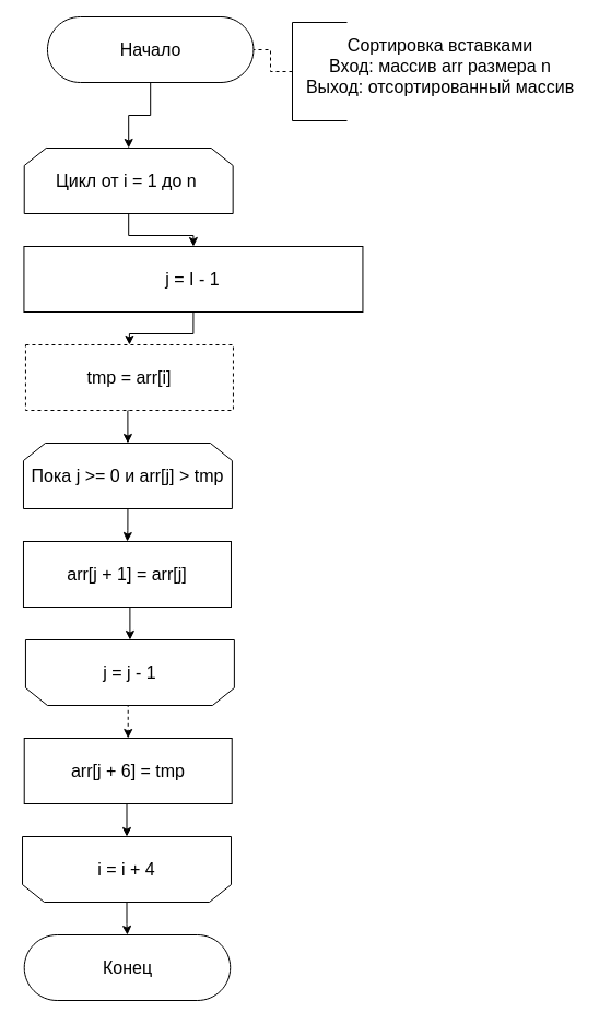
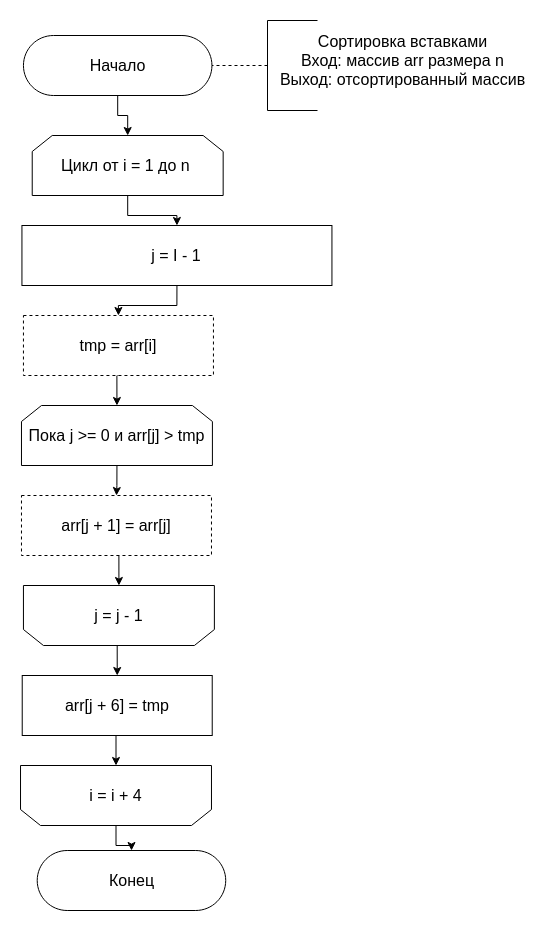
- <mxCell id="3" value="&lt;font style=&quot;font-size: 16px&quot;&gt;Начало&lt;/font&gt;" style="html=1;dashed=0;whitespace=wrap;shape=mxgraph.dfd.start" vertex="1" parent="1"><mxGeometry x="42.94" y="15" width="188.5" height="60" as="geometry" /></mxCell>
+ <mxCell id="3" value="&lt;font style=&quot;font-size: 16px&quot;&gt;Начало&lt;/font&gt;" style="html=1;dashed=0;whitespace=wrap;shape=mxgraph.dfd.start" vertex="1" parent="1"><mxGeometry x="22.94" y="35" width="188.5" height="60" as="geometry" /></mxCell>
- <mxCell id="5" value="&lt;font style=&quot;font-size: 16px&quot;&gt;Цикл от i = 1 до n&amp;nbsp;&lt;/font&gt;" style="shape=loopLimit;whiteSpace=wrap;html=1;strokeWidth=1;" vertex="1" parent="1"><mxGeometry x="21.72" y="135" width="190.94" height="60" as="geometry" /></mxCell>
+ <mxCell id="5" value="&lt;font style=&quot;font-size: 16px&quot;&gt;Цикл от i = 1 до n&amp;nbsp;&lt;/font&gt;" style="shape=loopLimit;whiteSpace=wrap;html=1;strokeWidth=1;" vertex="1" parent="1"><mxGeometry x="31.72" y="135" width="190.94" height="60" as="geometry" /></mxCell>
- <mxCell id="16" value="&lt;font style=&quot;font-size: 16px&quot;&gt;arr[j + 1] = arr[j]&lt;br&gt;&lt;/font&gt;" style="rounded=0;whiteSpace=wrap;html=1;shadow=0;glass=0;sketch=0;strokeWidth=1;gradientColor=none;" vertex="1" parent="1"><mxGeometry x="20.97" y="495" width="190" height="60" as="geometry" /></mxCell>
+ <mxCell id="16" value="&lt;font style=&quot;font-size: 16px&quot;&gt;arr[j + 1] = arr[j]&lt;br&gt;&lt;/font&gt;" style="rounded=0;whiteSpace=wrap;html=1;shadow=0;glass=0;sketch=0;strokeWidth=1;gradientColor=none;dashed=1;" vertex="1" parent="1"><mxGeometry x="20.97" y="495" width="190" height="60" as="geometry" /></mxCell>
- <mxCell id="17" style="edgeStyle=orthogonalEdgeStyle;rounded=0;orthogonalLoop=1;jettySize=auto;html=1;exitX=0.5;exitY=0;exitDx=0;exitDy=0;entryX=0.5;entryY=0;entryDx=0;entryDy=0;dashed=1;" edge="1" parent="1" source="18" target="20"><mxGeometry relative="1" as="geometry" /></mxCell>
+ <mxCell id="17" style="edgeStyle=orthogonalEdgeStyle;rounded=0;orthogonalLoop=1;jettySize=auto;html=1;exitX=0.5;exitY=0;exitDx=0;exitDy=0;entryX=0.5;entryY=0;entryDx=0;entryDy=0;" edge="1" parent="1" source="18" target="20"><mxGeometry relative="1" as="geometry" /></mxCell>
- <mxCell id="23" value="&lt;font style=&quot;font-size: 16px&quot;&gt;Конец&lt;/font&gt;" style="html=1;dashed=0;whitespace=wrap;shape=mxgraph.dfd.start" vertex="1" parent="1"><mxGeometry x="21.72" y="855" width="188.5" height="60" as="geometry" /></mxCell>
+ <mxCell id="23" value="&lt;font style=&quot;font-size: 16px&quot;&gt;Конец&lt;/font&gt;" style="html=1;dashed=0;whitespace=wrap;shape=mxgraph.dfd.start" vertex="1" parent="1"><mxGeometry x="36.72" y="850" width="188.5" height="60" as="geometry" /></mxCell>
